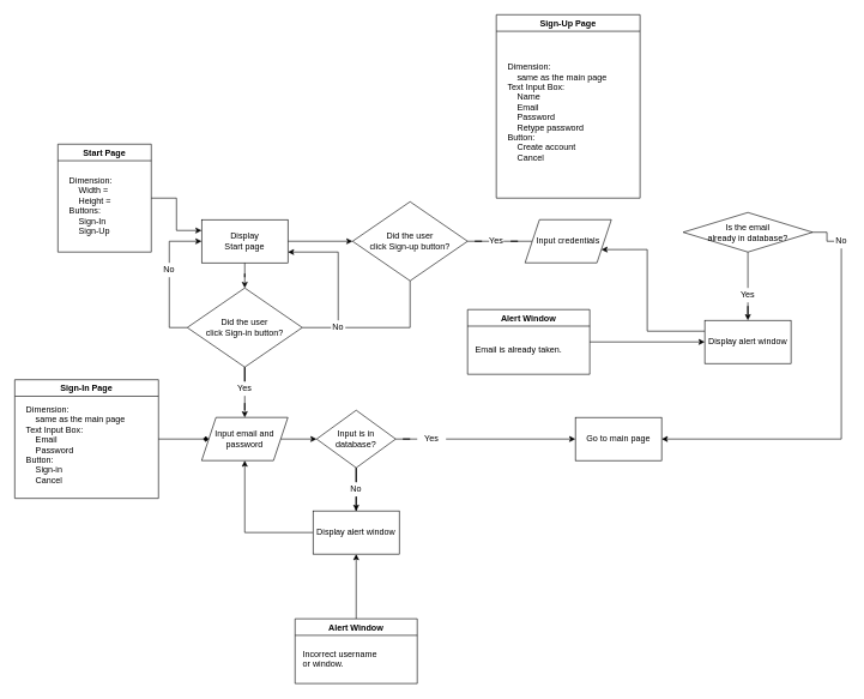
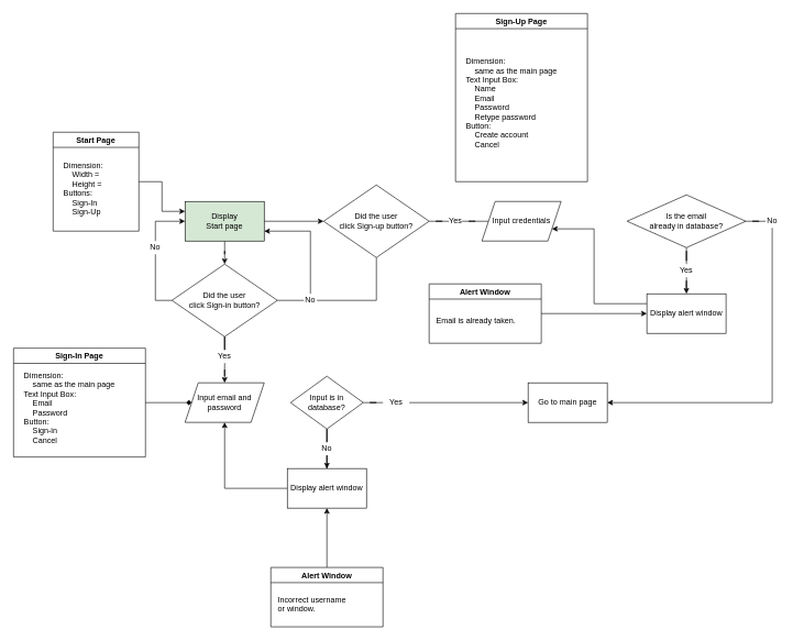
- <mxCell id="45" value="Is the email&lt;br&gt;already in database?" style="rhombus;whiteSpace=wrap;html=1;" vertex="1" parent="1"><mxGeometry x="950" y="295" width="180" height="55" as="geometry" /></mxCell>
+ <mxCell id="45" value="Is the email&lt;br&gt;already in database?" style="rhombus;whiteSpace=wrap;html=1;" vertex="1" parent="1"><mxGeometry x="950" y="295" width="180" height="80" as="geometry" /></mxCell>
- <mxCell id="4" value="Display&lt;br&gt;Start page" style="rounded=0;whiteSpace=wrap;html=1;" vertex="1" parent="1"><mxGeometry x="280" y="305" width="120" height="60" as="geometry" /></mxCell>
+ <mxCell id="4" value="Display&lt;br&gt;Start page" style="rounded=0;whiteSpace=wrap;html=1;fillColor=#d5e8d4;" vertex="1" parent="1"><mxGeometry x="280" y="305" width="120" height="60" as="geometry" /></mxCell>
- <mxCell id="16" style="edgeStyle=orthogonalEdgeStyle;rounded=0;orthogonalLoop=1;jettySize=auto;html=1;entryX=0;entryY=0.5;entryDx=0;entryDy=0;endArrow=classic;endFill=1;" edge="1" parent="1" source="17" target="20"><mxGeometry relative="1" as="geometry" /></mxCell>
